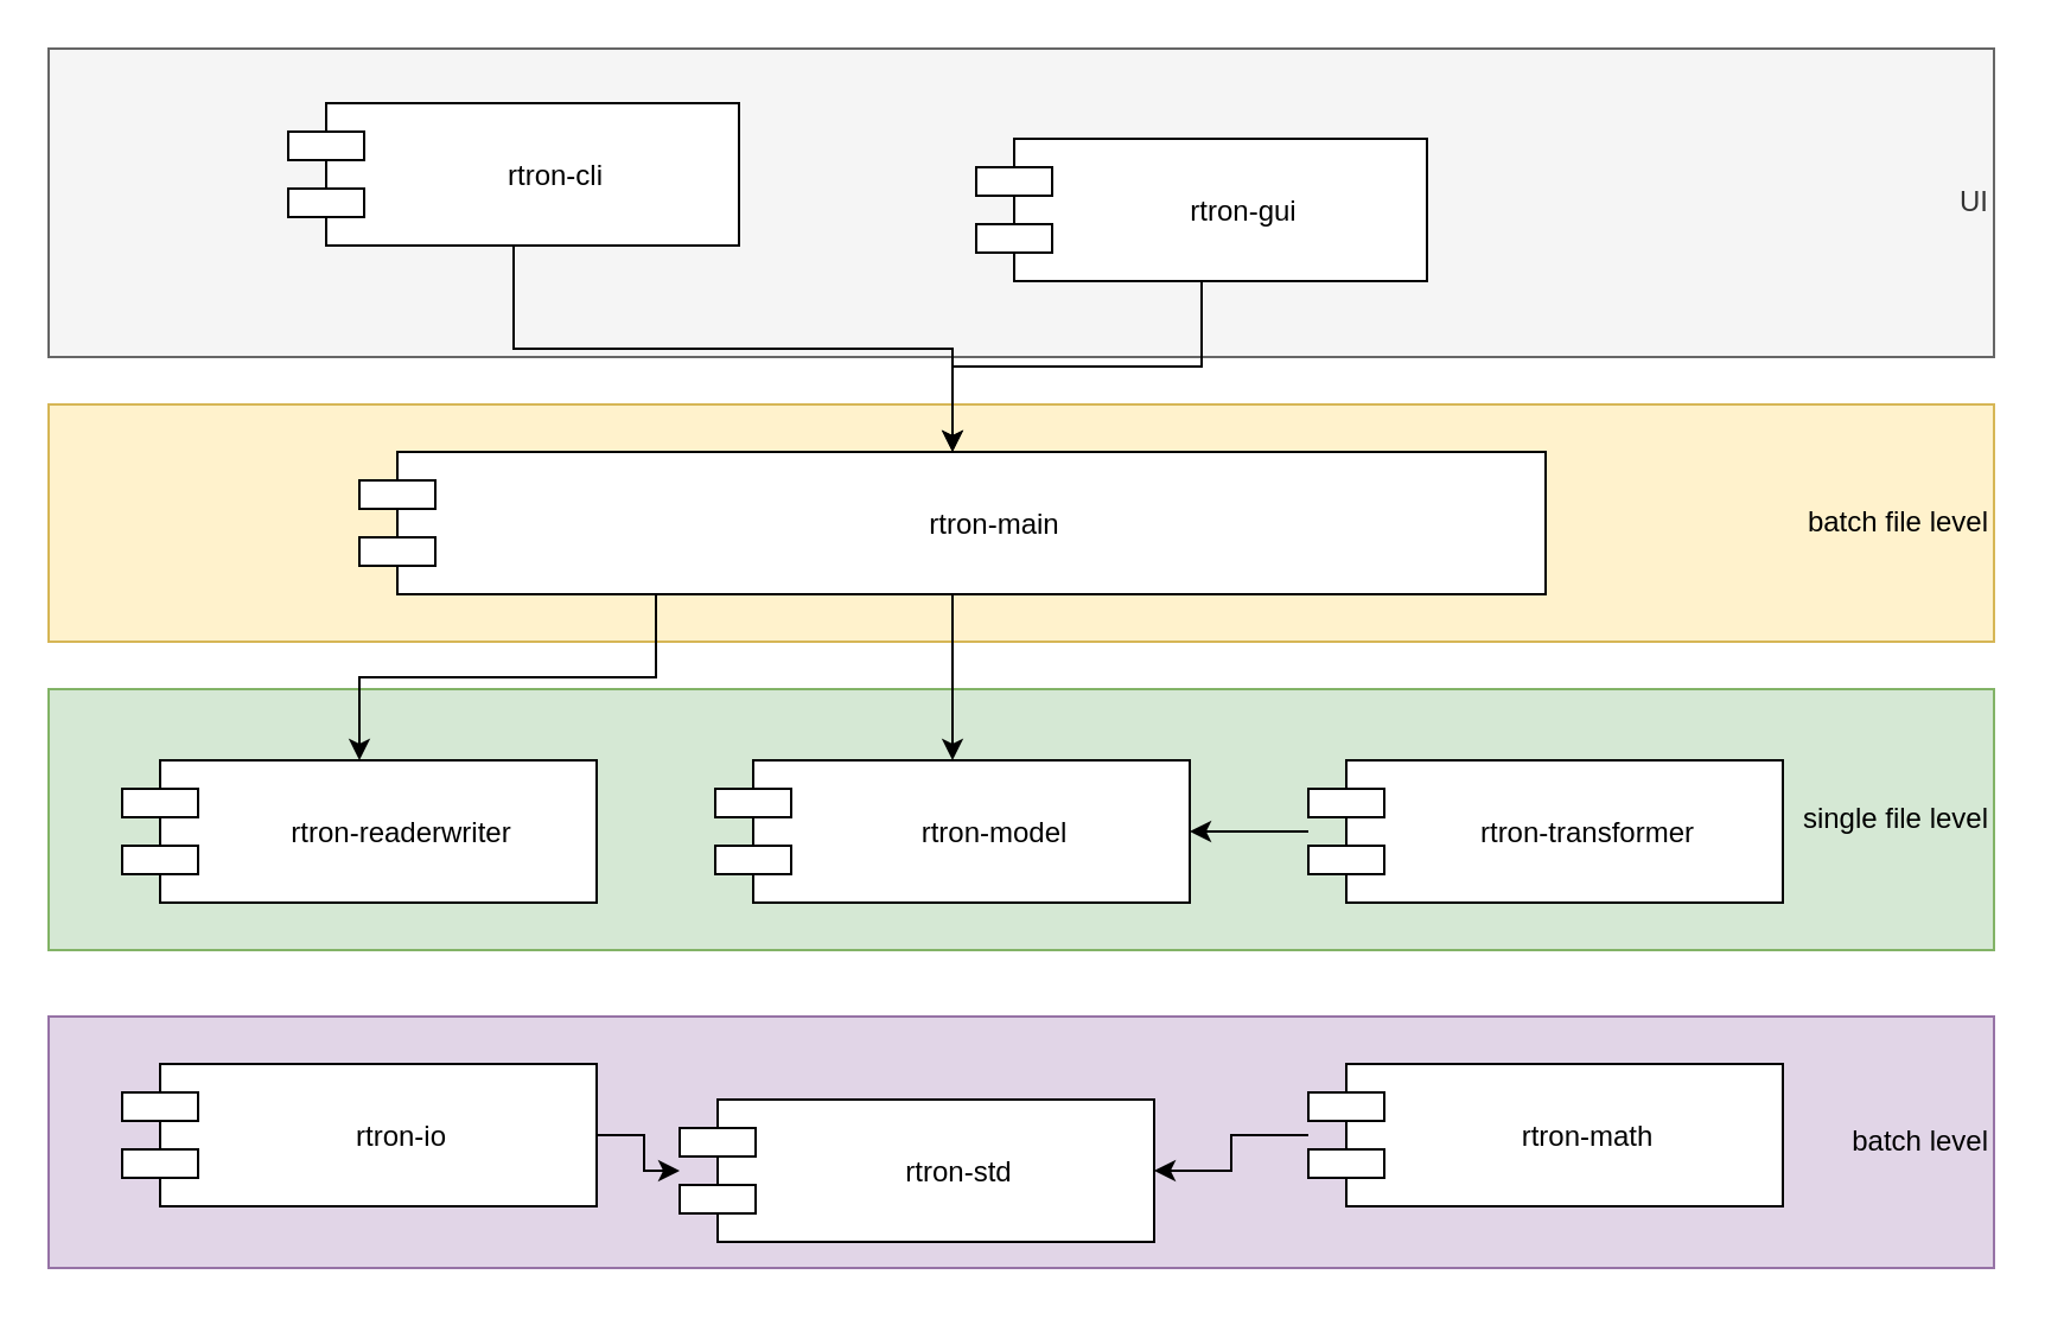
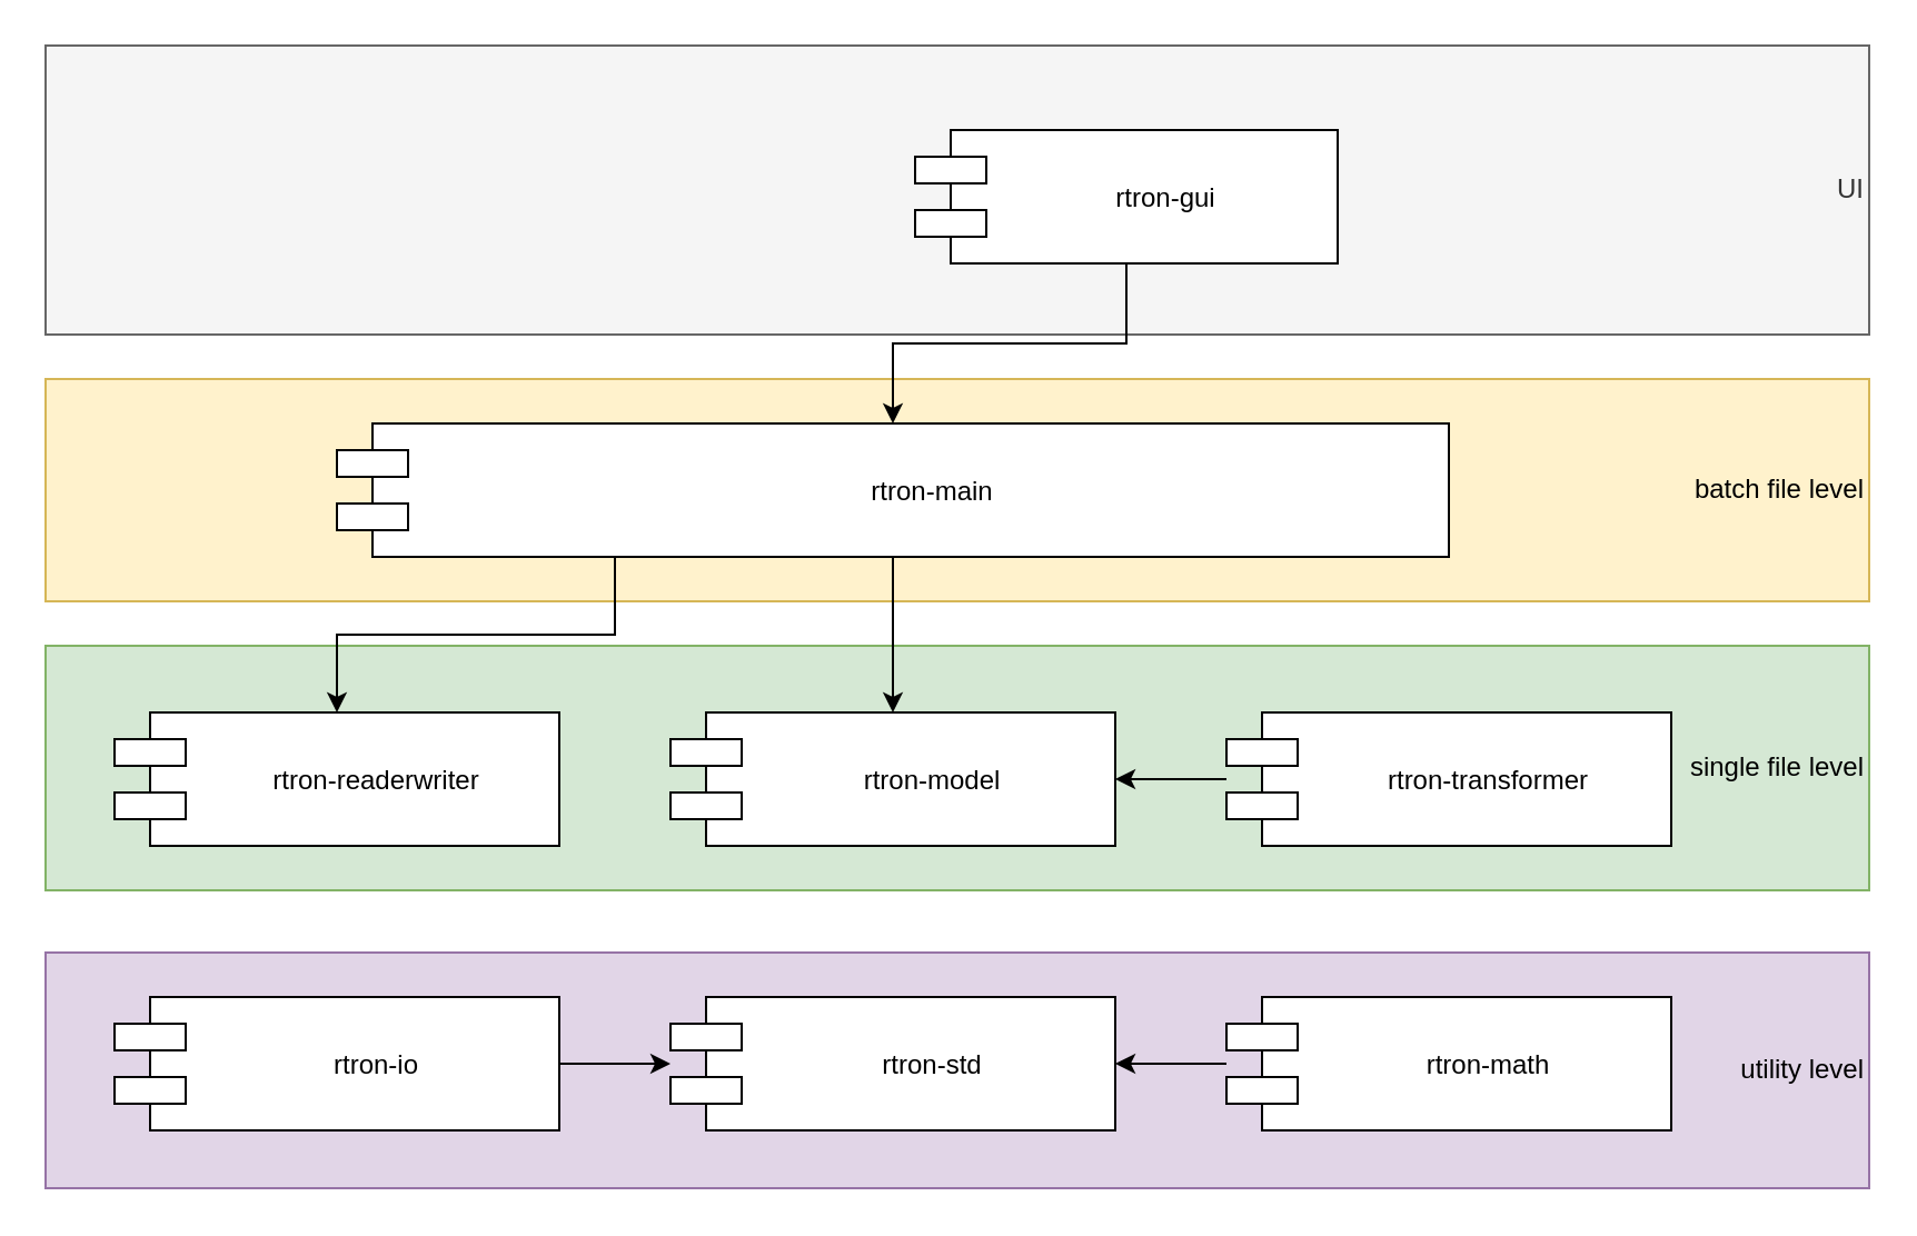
- <mxCell id="16" value="rtron-cli" style="shape=component;align=center;spacingLeft=36;" parent="1" vertex="1"><mxGeometry x="121" y="43" width="190" height="60" as="geometry" /></mxCell>
- <mxCell id="15" style="edgeStyle=orthogonalEdgeStyle;rounded=0;orthogonalLoop=1;jettySize=auto;html=1;" edge="1" parent="1" source="16" target="13"><mxGeometry relative="1" as="geometry" /></mxCell>
- <mxCell id="2" value="batch level" style="rounded=0;whiteSpace=wrap;html=1;fillColor=#e1d5e7;strokeColor=#9673a6;align=right;" parent="1" vertex="1"><mxGeometry y="428" width="820" height="106" as="geometry" x="20" /></mxCell>
+ <mxCell id="2" value="utility level" style="rounded=0;whiteSpace=wrap;html=1;fillColor=#e1d5e7;strokeColor=#9673a6;align=right;" parent="1" vertex="1"><mxGeometry y="428" width="820" height="106" as="geometry" x="20" /></mxCell>
- <mxCell id="14" value="rtron-std" style="shape=component;align=center;spacingLeft=36;" parent="1" vertex="1"><mxGeometry x="286" y="463" width="200" height="60" as="geometry" /></mxCell>
+ <mxCell id="14" value="rtron-std" style="shape=component;align=center;spacingLeft=36;" parent="1" vertex="1"><mxGeometry x="301" y="448" width="200" height="60" as="geometry" /></mxCell>
